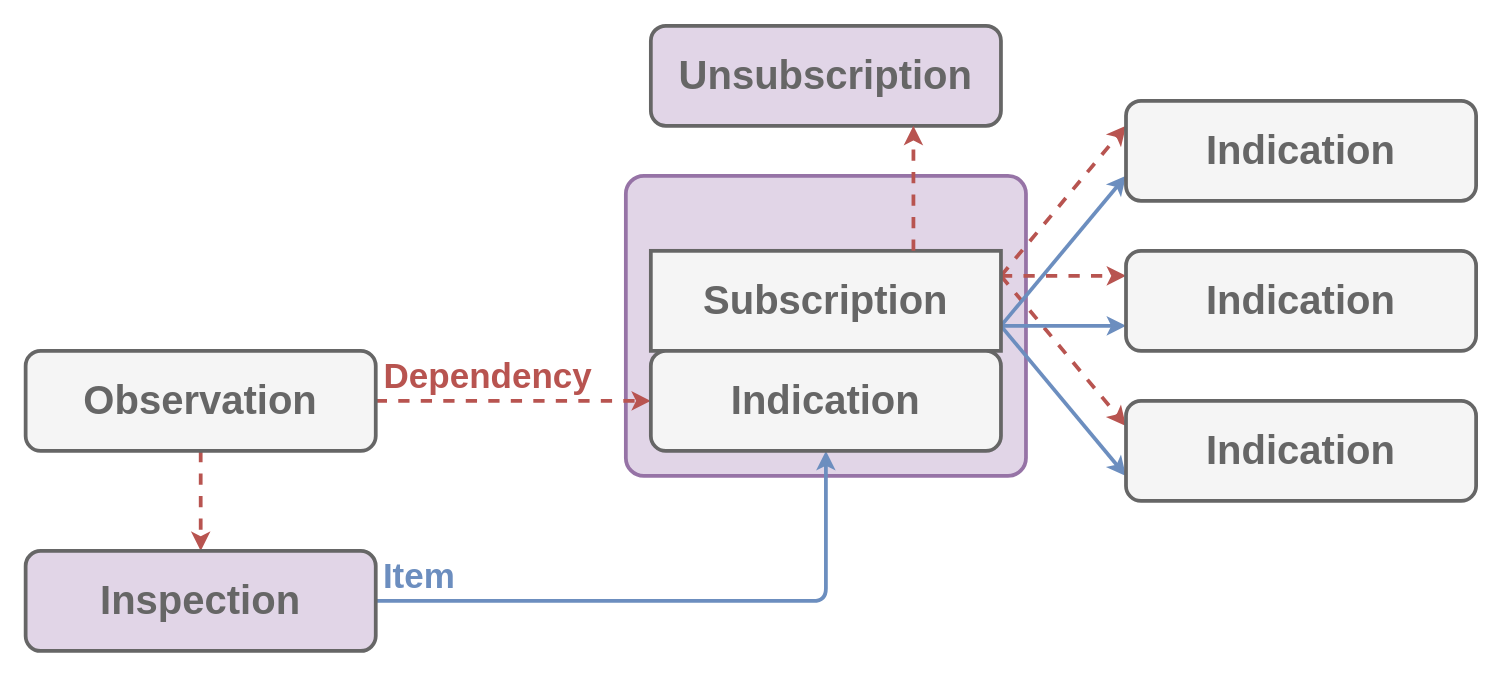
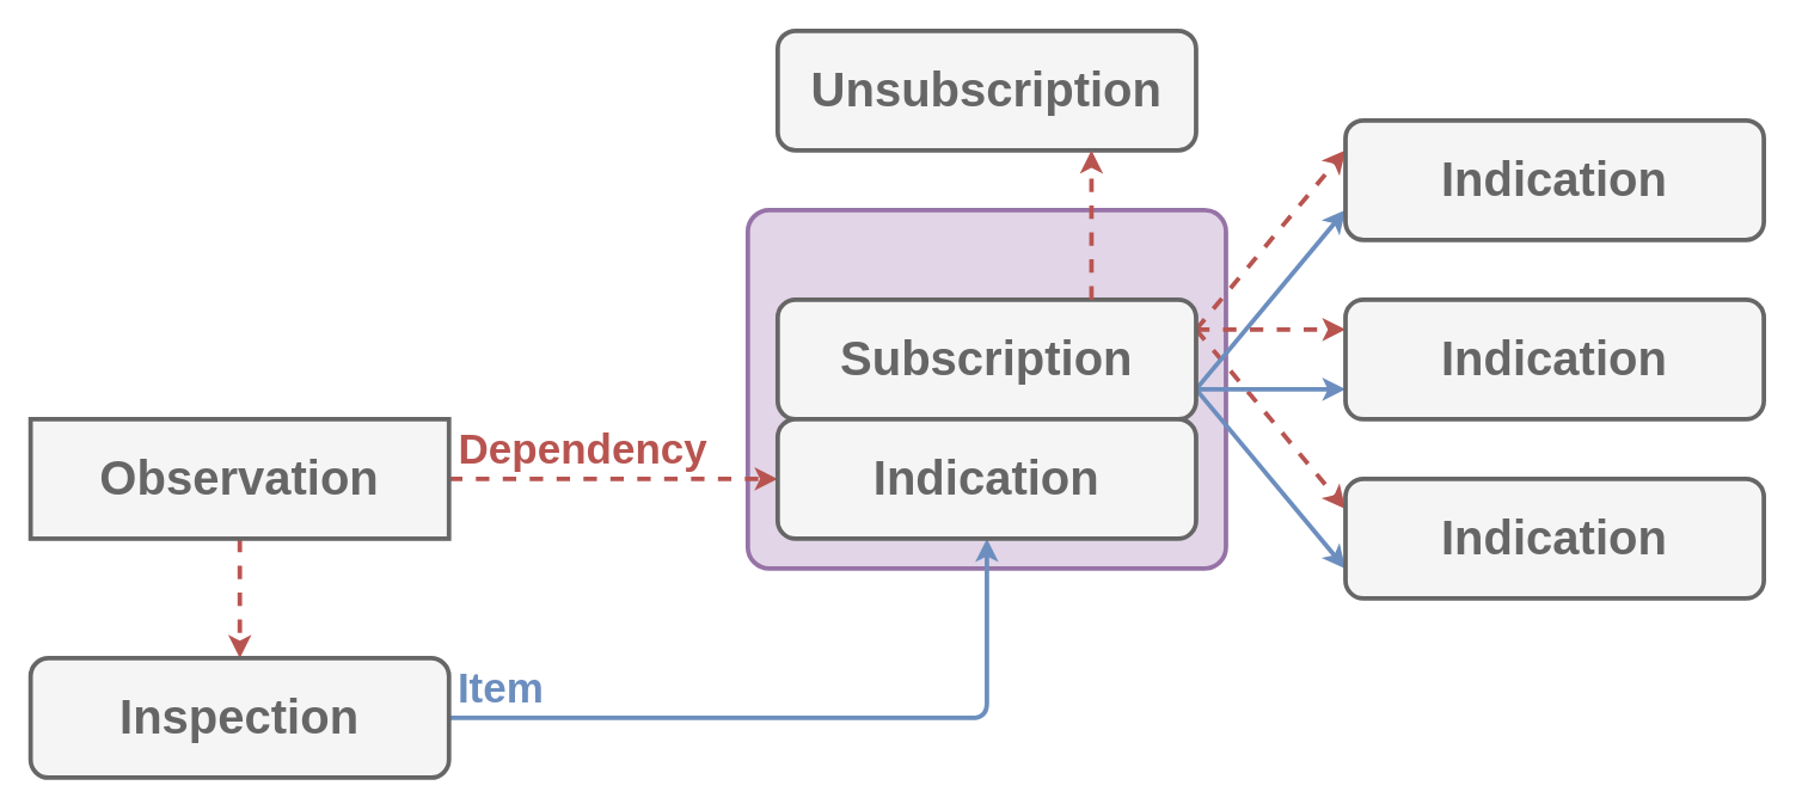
- <mxCell id="21" value="&lt;font style=&quot;font-size: 32px&quot; color=&quot;#666666&quot;&gt;&lt;b&gt;Unsubscription&lt;/b&gt;&lt;/font&gt;" style="rounded=1;whiteSpace=wrap;html=1;fillColor=#e1d5e7;strokeColor=#666666;strokeWidth=3;fontColor=#333333;" parent="1" vertex="1"><mxGeometry x="520" y="20" width="280" height="80" as="geometry" /></mxCell>
+ <mxCell id="21" value="&lt;font style=&quot;font-size: 32px&quot; color=&quot;#666666&quot;&gt;&lt;b&gt;Unsubscription&lt;/b&gt;&lt;/font&gt;" style="rounded=1;whiteSpace=wrap;html=1;fillColor=#f5f5f5;strokeColor=#666666;strokeWidth=3;fontColor=#333333;" parent="1" vertex="1"><mxGeometry x="520" y="20" width="280" height="80" as="geometry" /></mxCell>
- <mxCell id="14" value="&lt;font style=&quot;font-size: 32px&quot; color=&quot;#666666&quot;&gt;&lt;b&gt;Subscription&lt;/b&gt;&lt;/font&gt;" style="whiteSpace=wrap;html=1;strokeWidth=3;fillColor=#f5f5f5;strokeColor=#666666;fontColor=#333333;rounded=0;" parent="1" vertex="1"><mxGeometry x="520" y="200" width="280" height="80" as="geometry" /></mxCell>
+ <mxCell id="14" value="&lt;font style=&quot;font-size: 32px&quot; color=&quot;#666666&quot;&gt;&lt;b&gt;Subscription&lt;/b&gt;&lt;/font&gt;" style="rounded=1;whiteSpace=wrap;html=1;strokeWidth=3;fillColor=#f5f5f5;strokeColor=#666666;fontColor=#333333;" parent="1" vertex="1"><mxGeometry x="520" y="200" width="280" height="80" as="geometry" /></mxCell>
- <mxCell id="18" value="&lt;font style=&quot;font-size: 32px&quot; color=&quot;#666666&quot;&gt;&lt;b&gt;Observation&lt;/b&gt;&lt;/font&gt;" style="rounded=1;whiteSpace=wrap;html=1;fillColor=#f5f5f5;strokeColor=#666666;strokeWidth=3;fontColor=#333333;" parent="1" vertex="1"><mxGeometry x="20" y="280" width="280" height="80" as="geometry" /></mxCell>
+ <mxCell id="18" value="&lt;font style=&quot;font-size: 32px&quot; color=&quot;#666666&quot;&gt;&lt;b&gt;Observation&lt;/b&gt;&lt;/font&gt;" style="whiteSpace=wrap;html=1;fillColor=#f5f5f5;strokeColor=#666666;strokeWidth=3;fontColor=#333333;rounded=0;" parent="1" vertex="1"><mxGeometry x="20" y="280" width="280" height="80" as="geometry" /></mxCell>
- <mxCell id="20" value="&lt;font style=&quot;font-size: 32px&quot; color=&quot;#666666&quot;&gt;&lt;b&gt;Inspection&lt;/b&gt;&lt;/font&gt;" style="rounded=1;whiteSpace=wrap;html=1;fillColor=#e1d5e7;strokeColor=#666666;strokeWidth=3;fontColor=#333333;" parent="1" vertex="1"><mxGeometry x="20" y="440" width="280" height="80" as="geometry" /></mxCell>
+ <mxCell id="20" value="&lt;font style=&quot;font-size: 32px&quot; color=&quot;#666666&quot;&gt;&lt;b&gt;Inspection&lt;/b&gt;&lt;/font&gt;" style="rounded=1;whiteSpace=wrap;html=1;fillColor=#f5f5f5;strokeColor=#666666;strokeWidth=3;fontColor=#333333;" parent="1" vertex="1"><mxGeometry x="20" y="440" width="280" height="80" as="geometry" /></mxCell>
